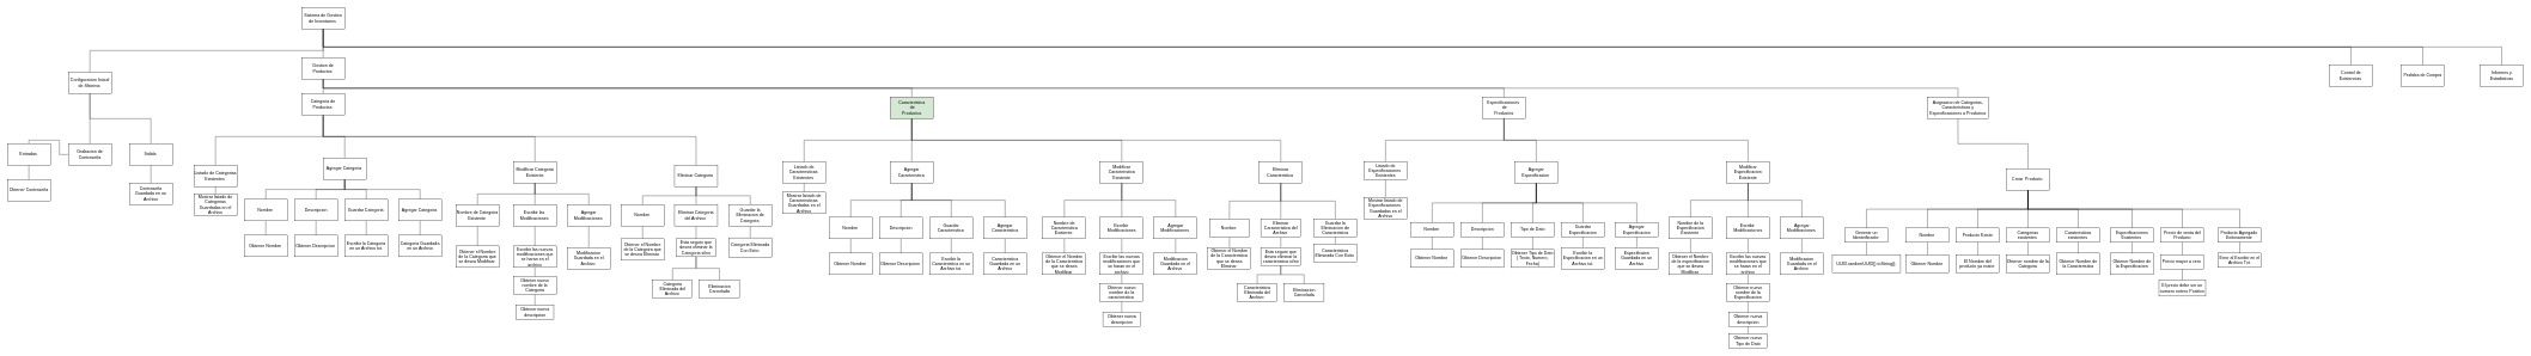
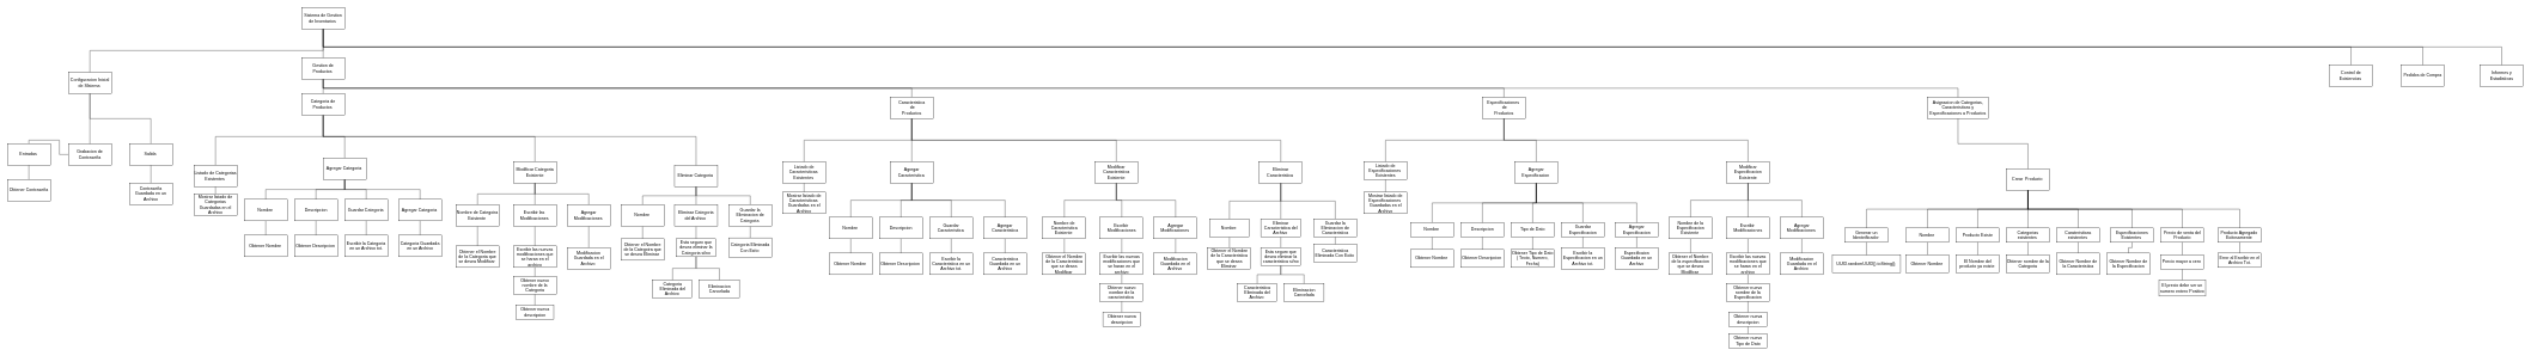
- <mxCell id="76" value="Caracteristica&lt;div&gt;&amp;nbsp;de&lt;/div&gt;&lt;div&gt;&amp;nbsp;Productos&amp;nbsp;&lt;/div&gt;" style="rounded=0;whiteSpace=wrap;html=1;fillColor=#d5e8d4;" parent="1" vertex="1"><mxGeometry x="2480" y="270" width="120" height="60" as="geometry" /></mxCell>
+ <mxCell id="76" value="Caracteristica&lt;div&gt;&amp;nbsp;de&lt;/div&gt;&lt;div&gt;&amp;nbsp;Productos&amp;nbsp;&lt;/div&gt;" style="rounded=0;whiteSpace=wrap;html=1;" parent="1" vertex="1"><mxGeometry x="2480" y="270" width="120" height="60" as="geometry" /></mxCell>
- <mxCell id="99" value="Modificar Caracteristica Existente" style="rounded=0;whiteSpace=wrap;html=1;" parent="1" vertex="1"><mxGeometry x="3065" y="450" width="120" height="60" as="geometry" /></mxCell>
+ <mxCell id="99" value="Modificar Caracteristica Existente" style="rounded=0;whiteSpace=wrap;html=1;" parent="1" vertex="1"><mxGeometry x="3050" y="450" width="120" height="60" as="geometry" /></mxCell>
- <mxCell id="147" value="Mostrar listado de Especificaciones&amp;nbsp; Guardadas en el Archivo" style="rounded=0;whiteSpace=wrap;html=1;" parent="1" vertex="1"><mxGeometry x="3800" y="550" width="120" height="60" as="geometry" /></mxCell>
+ <mxCell id="147" value="Mostrar listado de Especificaciones&amp;nbsp; Guardadas en el Archivo" style="rounded=0;whiteSpace=wrap;html=1;" parent="1" vertex="1"><mxGeometry x="3800" y="535" width="120" height="60" as="geometry" /></mxCell>
- <mxCell id="205" value="Obtener Nombre de la Especificacion" style="rounded=0;whiteSpace=wrap;html=1;" vertex="1" parent="1"><mxGeometry x="5880" y="705" width="120" height="60" as="geometry" /></mxCell>
+ <mxCell id="205" value="Obtener Nombre de la Especificacion" style="rounded=0;whiteSpace=wrap;html=1;" vertex="1" parent="1"><mxGeometry x="5870" y="705" width="120" height="60" as="geometry" /></mxCell>
